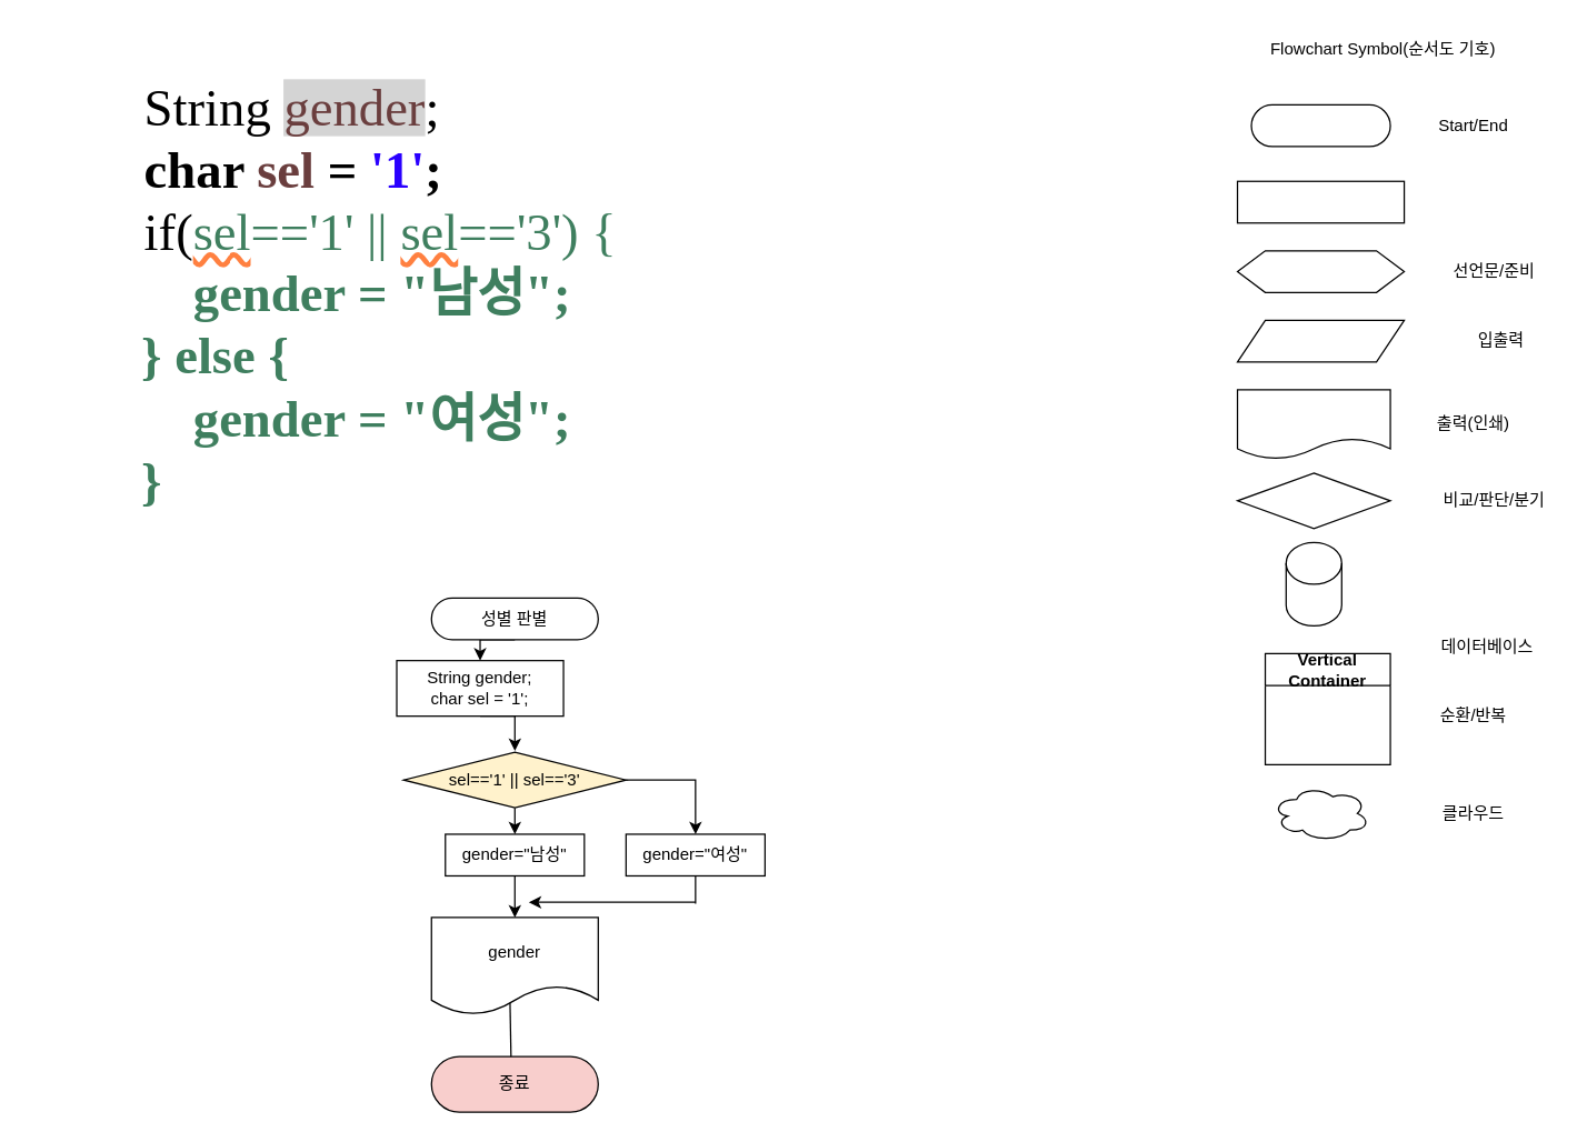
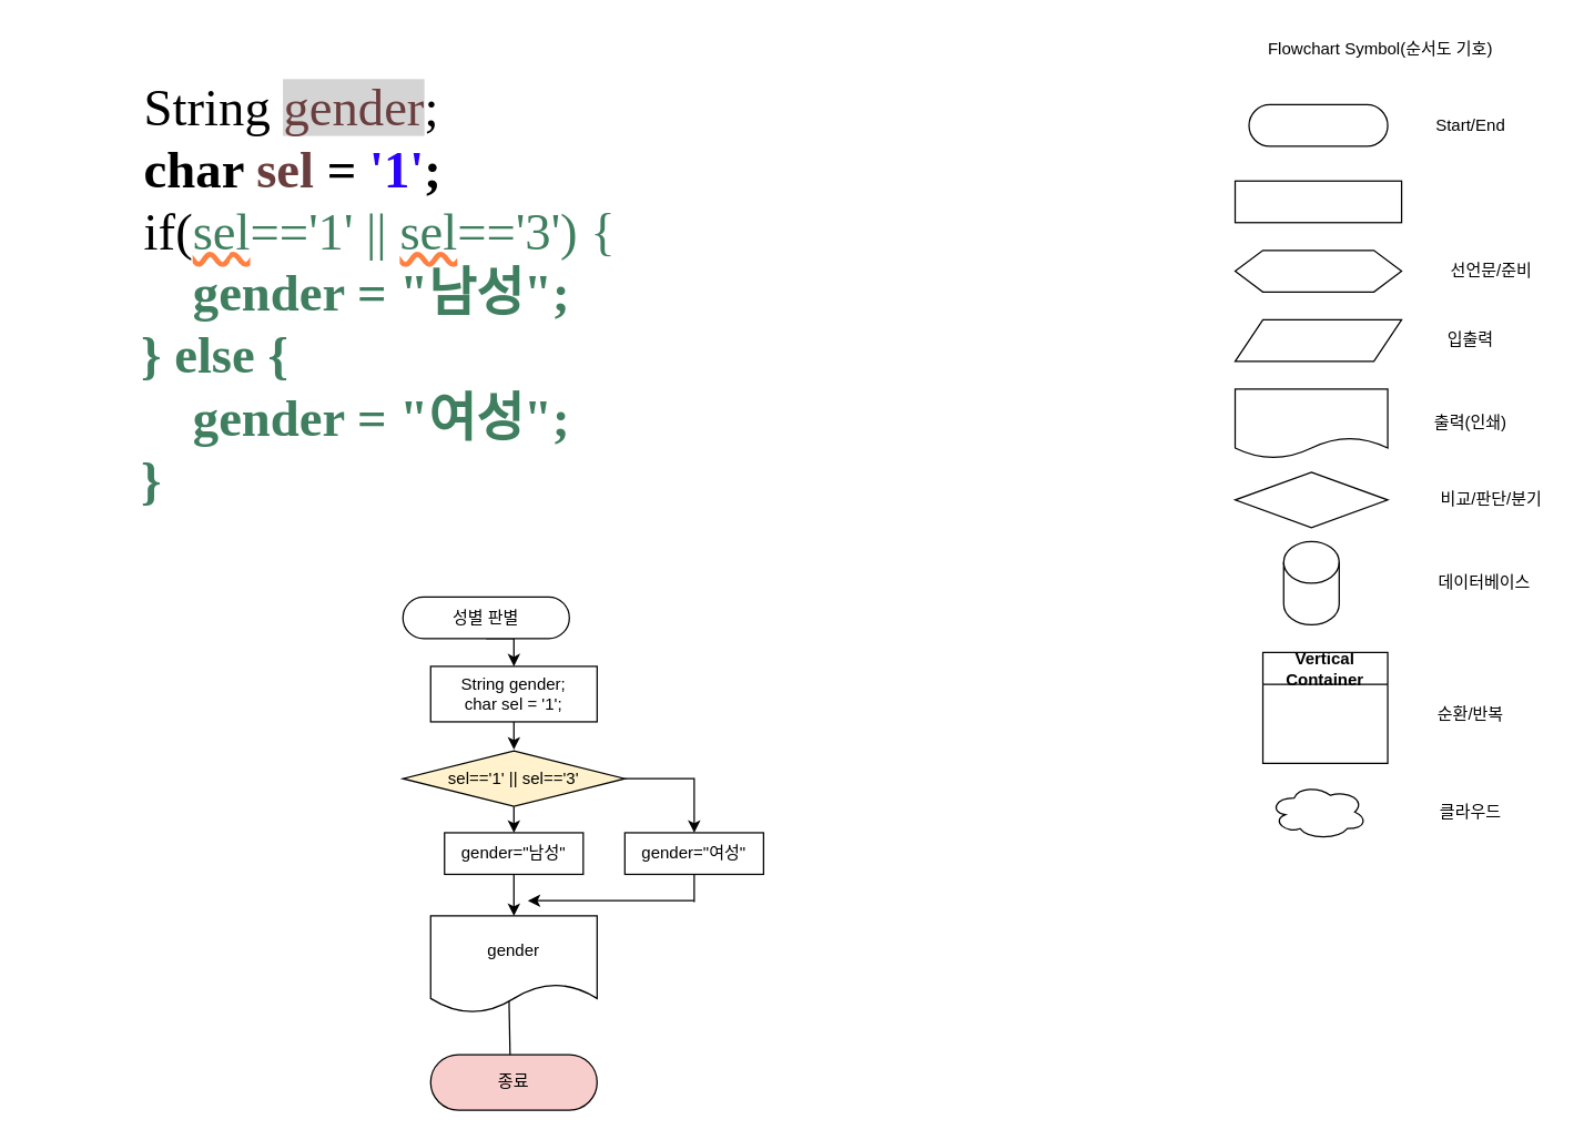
- <mxCell id="9" value="입출력" style="text;html=1;align=center;verticalAlign=middle;whiteSpace=wrap;rounded=0;" vertex="1" parent="1"><mxGeometry x="1050" y="230" width="60" height="30" as="geometry" /></mxCell>
+ <mxCell id="9" value="입출력" style="text;html=1;align=center;verticalAlign=middle;whiteSpace=wrap;rounded=0;" vertex="1" parent="1"><mxGeometry x="1030" y="230" width="60" height="30" as="geometry" /></mxCell>
- <mxCell id="22" value="성별 판별" style="rounded=1;whiteSpace=wrap;html=1;arcSize=50;" vertex="1" parent="1"><mxGeometry x="310" y="430" width="120" height="30" as="geometry" /></mxCell>
+ <mxCell id="22" value="성별 판별" style="rounded=1;whiteSpace=wrap;html=1;arcSize=50;" vertex="1" parent="1"><mxGeometry x="290" y="430" width="120" height="30" as="geometry" /></mxCell>
- <mxCell id="16" value="데이터베이스" style="text;html=1;align=center;verticalAlign=middle;whiteSpace=wrap;rounded=0;" vertex="1" parent="1"><mxGeometry x="1020" y="450" width="100" height="30" as="geometry" /></mxCell>
+ <mxCell id="16" value="데이터베이스" style="text;html=1;align=center;verticalAlign=middle;whiteSpace=wrap;rounded=0;" vertex="1" parent="1"><mxGeometry x="1020" y="405" width="100" height="30" as="geometry" /></mxCell>
- <mxCell id="24" value="String gender;&lt;br&gt;char sel = '1';" style="rounded=0;whiteSpace=wrap;html=1;" vertex="1" parent="1"><mxGeometry x="285" y="475" width="120" height="40" as="geometry" /></mxCell>
+ <mxCell id="24" value="String gender;&lt;br&gt;char sel = '1';" style="rounded=0;whiteSpace=wrap;html=1;" vertex="1" parent="1"><mxGeometry x="310" y="480" width="120" height="40" as="geometry" /></mxCell>
